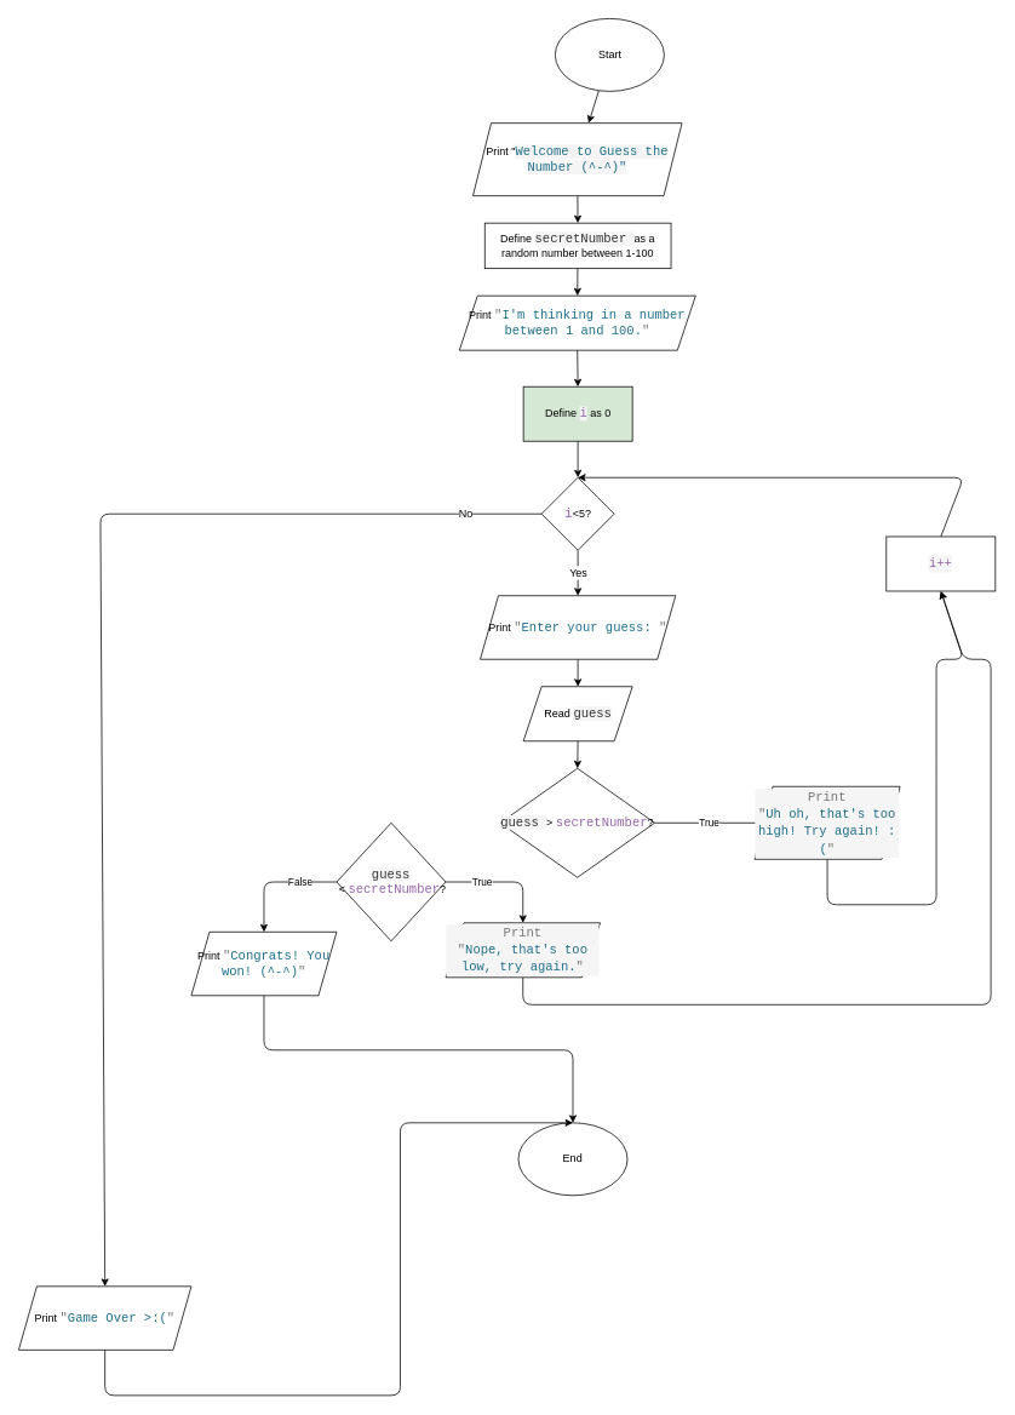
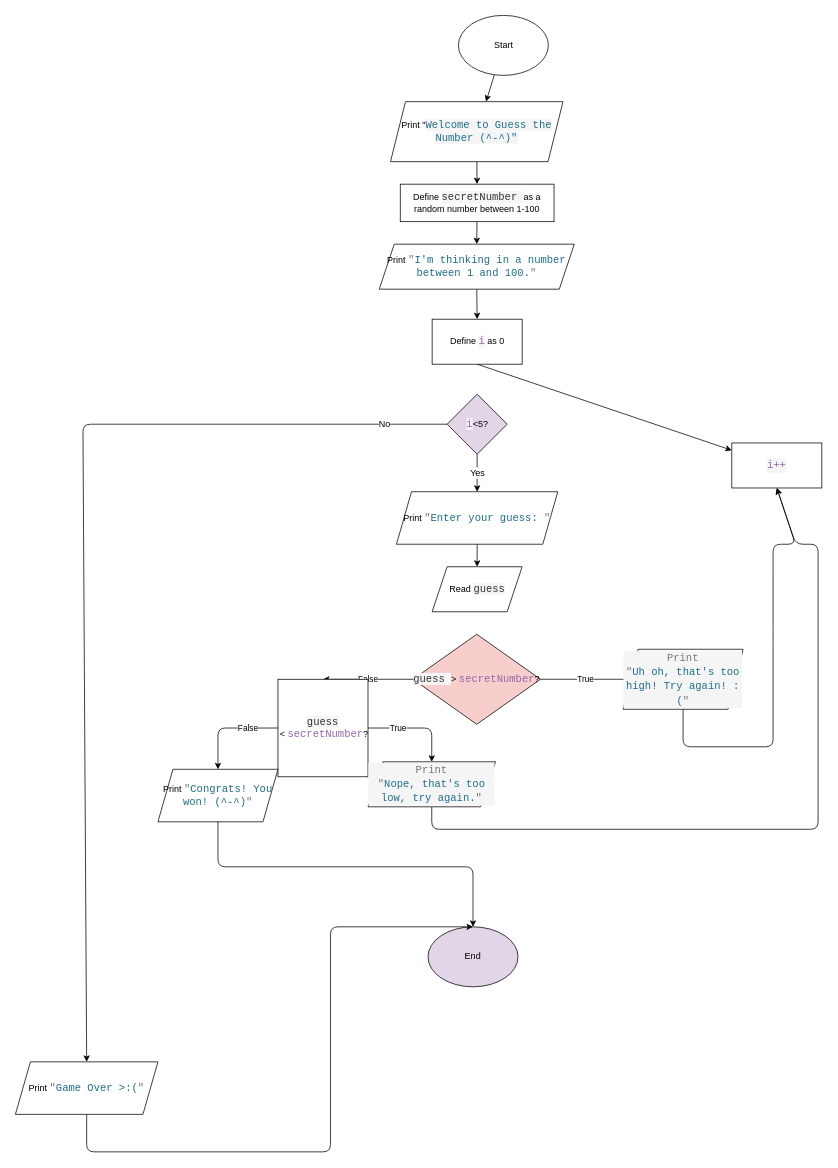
- <mxCell id="28" value="Define&amp;nbsp;&lt;span style=&quot;color: rgb(148, 102, 170); background-color: rgb(245, 245, 245); font-family: Consolas, &amp;quot;Courier New&amp;quot;, monospace; font-size: 14px;&quot;&gt;i&lt;/span&gt;&lt;span style=&quot;background-color: initial;&quot;&gt;&amp;nbsp;as 0&lt;/span&gt;" style="rounded=0;whiteSpace=wrap;html=1;fontSize=12;fillColor=#d5e8d4;" vertex="1" parent="1"><mxGeometry x="575.5" y="425" width="120" height="60" as="geometry" /></mxCell>
+ <mxCell id="28" value="Define&amp;nbsp;&lt;span style=&quot;color: rgb(148, 102, 170); background-color: rgb(245, 245, 245); font-family: Consolas, &amp;quot;Courier New&amp;quot;, monospace; font-size: 14px;&quot;&gt;i&lt;/span&gt;&lt;span style=&quot;background-color: initial;&quot;&gt;&amp;nbsp;as 0&lt;/span&gt;" style="rounded=0;whiteSpace=wrap;html=1;fontSize=12;" vertex="1" parent="1"><mxGeometry x="575.5" y="425" width="120" height="60" as="geometry" /></mxCell>
- <mxCell id="27" style="edgeStyle=none;html=1;exitX=0.5;exitY=1;exitDx=0;exitDy=0;entryX=0.5;entryY=0;entryDx=0;entryDy=0;fontSize=12;" edge="1" parent="1" source="28" target="31"><mxGeometry relative="1" as="geometry" /></mxCell>
+ <mxCell id="27" style="edgeStyle=none;html=1;exitX=0.5;exitY=1;exitDx=0;exitDy=0;fontSize=12;" edge="1" parent="1" source="28" target="33"><mxGeometry relative="1" as="geometry" /></mxCell>
- <mxCell id="32" style="edgeStyle=none;html=1;exitX=0.5;exitY=0;exitDx=0;exitDy=0;entryX=0.5;entryY=0;entryDx=0;entryDy=0;fontSize=12;" edge="1" parent="1" source="33" target="31"><mxGeometry relative="1" as="geometry"><Array as="points"><mxPoint x="1060" y="525" /></Array></mxGeometry></mxCell>
- <mxCell id="31" value="&lt;span style=&quot;color: rgb(148, 102, 170); background-color: rgb(245, 245, 245); font-family: Consolas, &amp;quot;Courier New&amp;quot;, monospace; font-size: 14px;&quot;&gt;i&lt;/span&gt;&amp;lt;5?" style="rhombus;whiteSpace=wrap;html=1;fontSize=12;" vertex="1" parent="1"><mxGeometry x="595.5" y="525" width="80" height="80" as="geometry" /></mxCell>
+ <mxCell id="31" value="&lt;span style=&quot;color: rgb(148, 102, 170); background-color: rgb(245, 245, 245); font-family: Consolas, &amp;quot;Courier New&amp;quot;, monospace; font-size: 14px;&quot;&gt;i&lt;/span&gt;&amp;lt;5?" style="rhombus;whiteSpace=wrap;html=1;fontSize=12;fillColor=#e1d5e7;" vertex="1" parent="1"><mxGeometry x="595.5" y="525" width="80" height="80" as="geometry" /></mxCell>
- <mxCell id="11" style="edgeStyle=none;html=1;exitX=0.5;exitY=1;exitDx=0;exitDy=0;entryX=0.5;entryY=0;entryDx=0;entryDy=0;" edge="1" parent="1" source="12" target="17"><mxGeometry relative="1" as="geometry" /></mxCell>
+ <mxCell id="15" value="False" style="edgeStyle=none;html=1;exitX=0;exitY=0.5;exitDx=0;exitDy=0;entryX=0.5;entryY=0;entryDx=0;entryDy=0;" edge="1" parent="1" source="17" target="22"><mxGeometry relative="1" as="geometry"><mxPoint x="450" y="915" as="targetPoint" /><Array as="points" /></mxGeometry></mxCell>
- <mxCell id="17" value="&lt;span style=&quot;background-color: rgb(245, 245, 245); color: rgb(51, 51, 51); font-family: Consolas, &amp;quot;Courier New&amp;quot;, monospace; font-size: 14px;&quot;&gt;guess&amp;nbsp;&lt;/span&gt;&amp;gt;&amp;nbsp;&lt;span style=&quot;font-family: Consolas, &amp;quot;Courier New&amp;quot;, monospace; font-size: 14px; color: rgb(148, 102, 170);&quot;&gt;secretNumber&lt;/span&gt;&lt;span style=&quot;background-color: initial;&quot;&gt;?&lt;/span&gt;" style="rhombus;whiteSpace=wrap;html=1;" vertex="1" parent="1"><mxGeometry x="550" y="845" width="170" height="120" as="geometry" /></mxCell>
+ <mxCell id="17" value="&lt;span style=&quot;background-color: rgb(245, 245, 245); color: rgb(51, 51, 51); font-family: Consolas, &amp;quot;Courier New&amp;quot;, monospace; font-size: 14px;&quot;&gt;guess&amp;nbsp;&lt;/span&gt;&amp;gt;&amp;nbsp;&lt;span style=&quot;font-family: Consolas, &amp;quot;Courier New&amp;quot;, monospace; font-size: 14px; color: rgb(148, 102, 170);&quot;&gt;secretNumber&lt;/span&gt;&lt;span style=&quot;background-color: initial;&quot;&gt;?&lt;/span&gt;" style="rhombus;whiteSpace=wrap;html=1;fillColor=#f8cecc;" vertex="1" parent="1"><mxGeometry x="550" y="845" width="170" height="120" as="geometry" /></mxCell>
- <mxCell id="22" value="&lt;span style=&quot;border-color: var(--border-color); background-color: rgb(245, 245, 245); color: rgb(51, 51, 51); font-family: Consolas, &amp;quot;Courier New&amp;quot;, monospace; font-size: 14px;&quot;&gt;guess &lt;/span&gt;&amp;nbsp;&amp;lt;&amp;nbsp;&lt;span style=&quot;border-color: var(--border-color); font-family: Consolas, &amp;quot;Courier New&amp;quot;, monospace; font-size: 14px; color: rgb(148, 102, 170);&quot;&gt;secretNumber&lt;/span&gt;?" style="rhombus;whiteSpace=wrap;html=1;" vertex="1" parent="1"><mxGeometry x="370" y="905" width="120" height="130" as="geometry" /></mxCell>
+ <mxCell id="22" value="&lt;span style=&quot;border-color: var(--border-color); background-color: rgb(245, 245, 245); color: rgb(51, 51, 51); font-family: Consolas, &amp;quot;Courier New&amp;quot;, monospace; font-size: 14px;&quot;&gt;guess &lt;/span&gt;&amp;nbsp;&amp;lt;&amp;nbsp;&lt;span style=&quot;border-color: var(--border-color); font-family: Consolas, &amp;quot;Courier New&amp;quot;, monospace; font-size: 14px; color: rgb(148, 102, 170);&quot;&gt;secretNumber&lt;/span&gt;?" style="whiteSpace=wrap;html=1;rounded=0;" vertex="1" parent="1"><mxGeometry x="370" y="905" width="120" height="130" as="geometry" /></mxCell>
- <mxCell id="4" value="End" style="ellipse;whiteSpace=wrap;html=1;" vertex="1" parent="1"><mxGeometry x="570" y="1235" width="120" height="80" as="geometry" /></mxCell>
+ <mxCell id="4" value="End" style="ellipse;whiteSpace=wrap;html=1;fillColor=#e1d5e7;" vertex="1" parent="1"><mxGeometry x="570" y="1235" width="120" height="80" as="geometry" /></mxCell>
